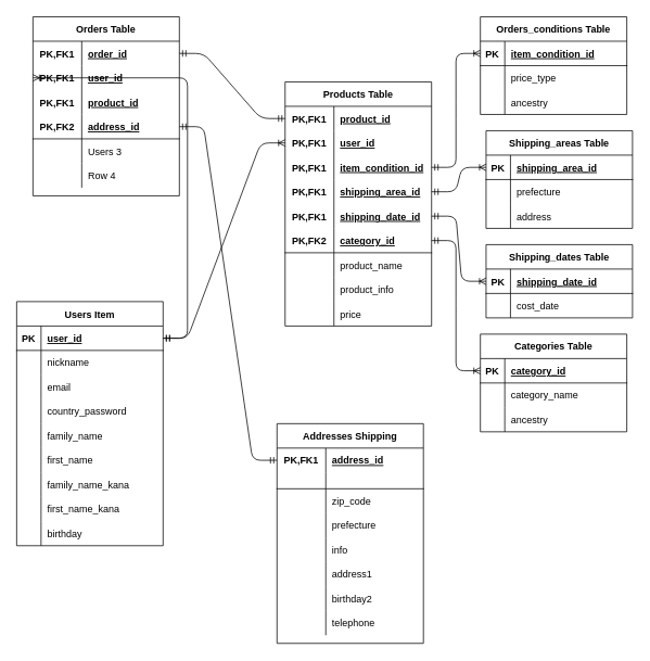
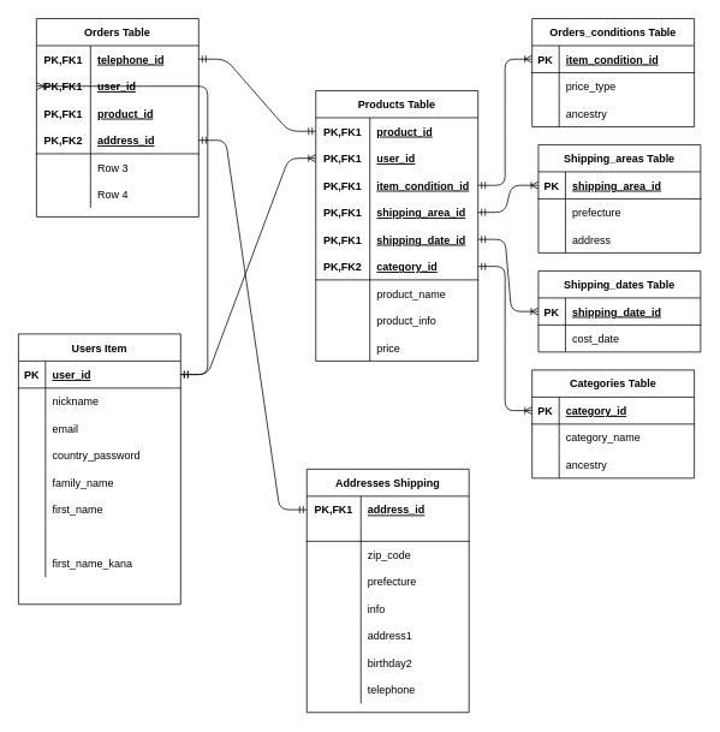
- <mxCell id="36" value="order_id" style="shape=partialRectangle;connectable=0;fillColor=none;top=0;left=0;bottom=0;right=0;align=left;spacingLeft=6;fontStyle=5;overflow=hidden;" vertex="1" parent="34"><mxGeometry x="60" width="120" height="30" as="geometry" /></mxCell>
+ <mxCell id="36" value="telephone_id" style="shape=partialRectangle;connectable=0;fillColor=none;top=0;left=0;bottom=0;right=0;align=left;spacingLeft=6;fontStyle=5;overflow=hidden;" vertex="1" parent="34"><mxGeometry x="60" width="120" height="30" as="geometry" /></mxCell>
- <mxCell id="48" value="Users 3" style="shape=partialRectangle;connectable=0;fillColor=none;top=0;left=0;bottom=0;right=0;align=left;spacingLeft=6;overflow=hidden;" vertex="1" parent="46"><mxGeometry x="60" width="120" height="30" as="geometry" /></mxCell>
+ <mxCell id="48" value="Row 3" style="shape=partialRectangle;connectable=0;fillColor=none;top=0;left=0;bottom=0;right=0;align=left;spacingLeft=6;overflow=hidden;" vertex="1" parent="46"><mxGeometry x="60" width="120" height="30" as="geometry" /></mxCell>
- <mxCell id="111" value="family_name_kana" style="shape=partialRectangle;connectable=0;fillColor=none;top=0;left=0;bottom=0;right=0;align=left;spacingLeft=6;overflow=hidden;" vertex="1" parent="109"><mxGeometry x="30" width="150" height="30" as="geometry" /></mxCell>
- <mxCell id="117" value="birthday" style="shape=partialRectangle;connectable=0;fillColor=none;top=0;left=0;bottom=0;right=0;align=left;spacingLeft=6;overflow=hidden;" vertex="1" parent="115"><mxGeometry x="30" width="150" height="30" as="geometry" /></mxCell>
